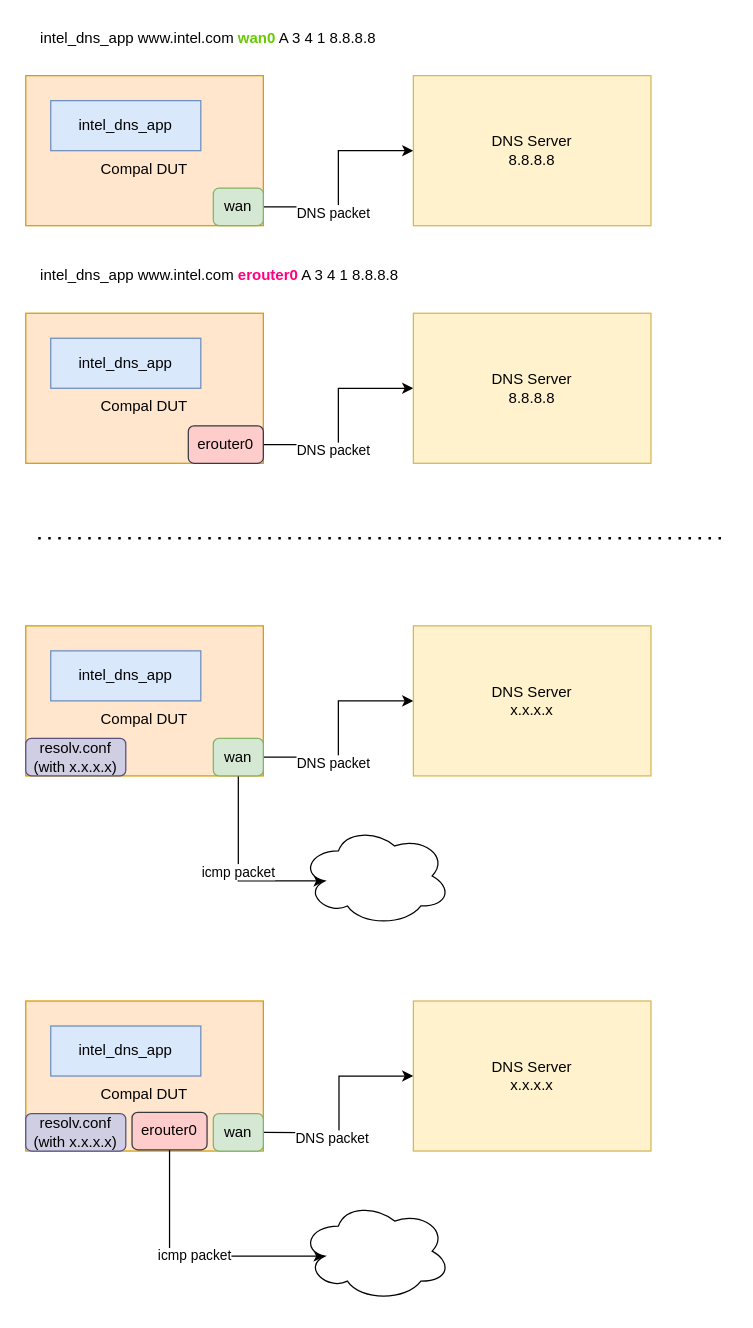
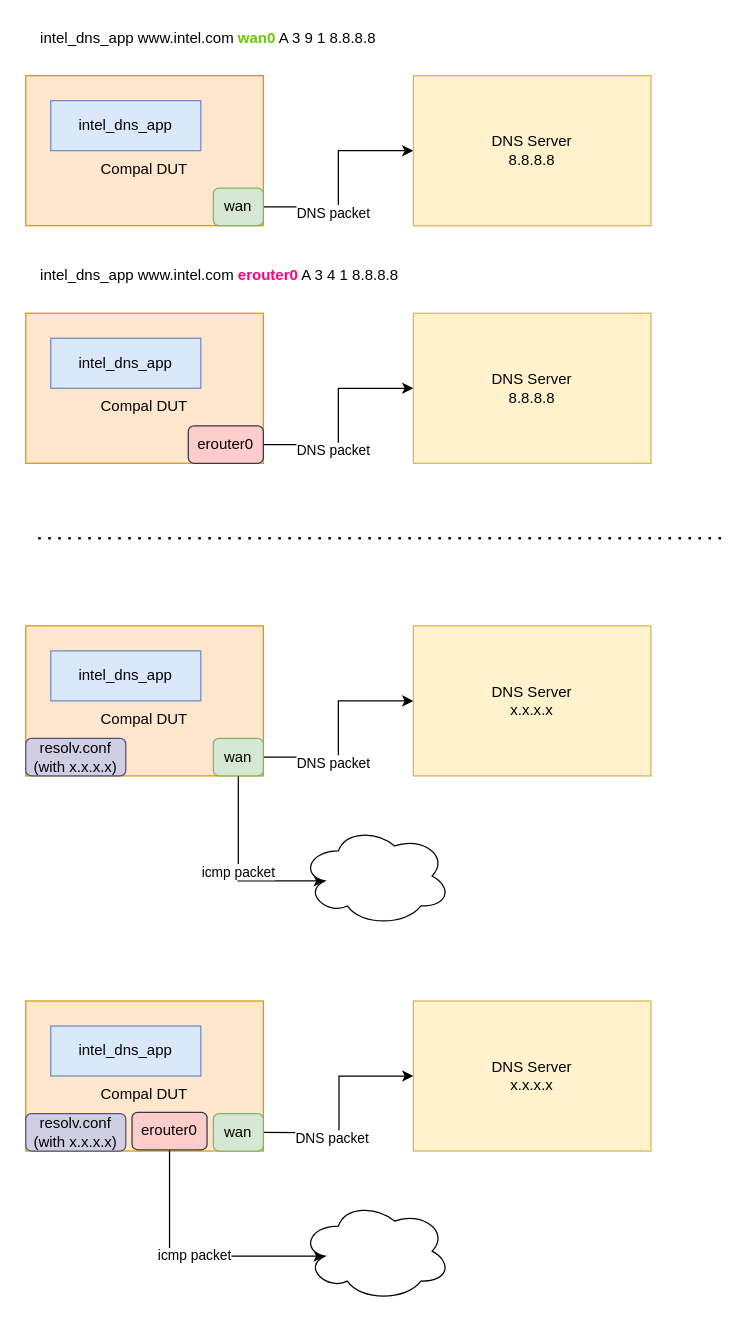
- <mxCell id="8" value="intel_dns_app www.intel.com &lt;b&gt;&lt;font color=&quot;#66cc00&quot;&gt;wan0&lt;/font&gt;&lt;/b&gt; A 3 4 1 8.8.8.8" style="text;html=1;strokeColor=none;fillColor=none;align=left;verticalAlign=middle;whiteSpace=wrap;rounded=0;" vertex="1" parent="1"><mxGeometry x="30" y="20" width="320" height="20" as="geometry" /></mxCell>
+ <mxCell id="8" value="intel_dns_app www.intel.com &lt;b&gt;&lt;font color=&quot;#66cc00&quot;&gt;wan0&lt;/font&gt;&lt;/b&gt; A 3 9 1 8.8.8.8" style="text;html=1;strokeColor=none;fillColor=none;align=left;verticalAlign=middle;whiteSpace=wrap;rounded=0;" vertex="1" parent="1"><mxGeometry x="30" y="20" width="320" height="20" as="geometry" /></mxCell>
